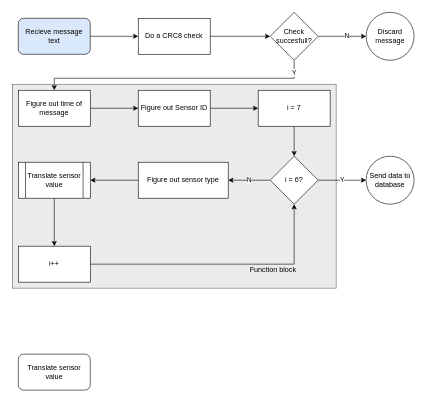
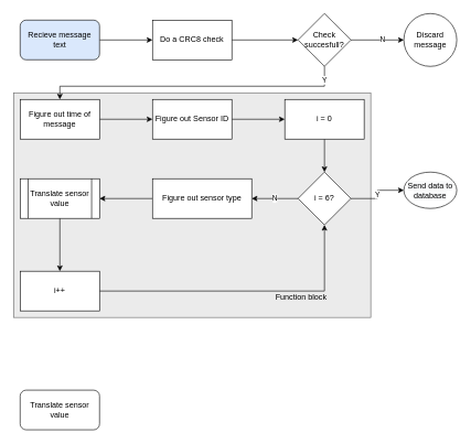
- <mxCell id="16" value="i = 7" style="whiteSpace=wrap;html=1;" vertex="1" parent="1"><mxGeometry x="430" y="150" width="120" height="60" as="geometry" /></mxCell>
+ <mxCell id="16" value="i = 0" style="whiteSpace=wrap;html=1;" vertex="1" parent="1"><mxGeometry x="430" y="150" width="120" height="60" as="geometry" /></mxCell>
- <mxCell id="20" value="&#10;&#10;&lt;span style=&quot;color: rgb(0, 0, 0); font-family: helvetica; font-size: 12px; font-style: normal; font-weight: 400; letter-spacing: normal; text-align: center; text-indent: 0px; text-transform: none; word-spacing: 0px; background-color: rgb(248, 249, 250); display: inline; float: none;&quot;&gt;Send data to database&lt;/span&gt;&#10;&#10;" style="ellipse;whiteSpace=wrap;html=1;" vertex="1" parent="1"><mxGeometry x="610" y="260" width="80" height="80" as="geometry" /></mxCell>
+ <mxCell id="20" value="&#10;&#10;&lt;span style=&quot;color: rgb(0, 0, 0); font-family: helvetica; font-size: 12px; font-style: normal; font-weight: 400; letter-spacing: normal; text-align: center; text-indent: 0px; text-transform: none; word-spacing: 0px; background-color: rgb(248, 249, 250); display: inline; float: none;&quot;&gt;Send data to database&lt;/span&gt;&#10;&#10;" style="ellipse;whiteSpace=wrap;html=1;" vertex="1" parent="1"><mxGeometry x="610" y="260" width="80" height="55" as="geometry" /></mxCell>
